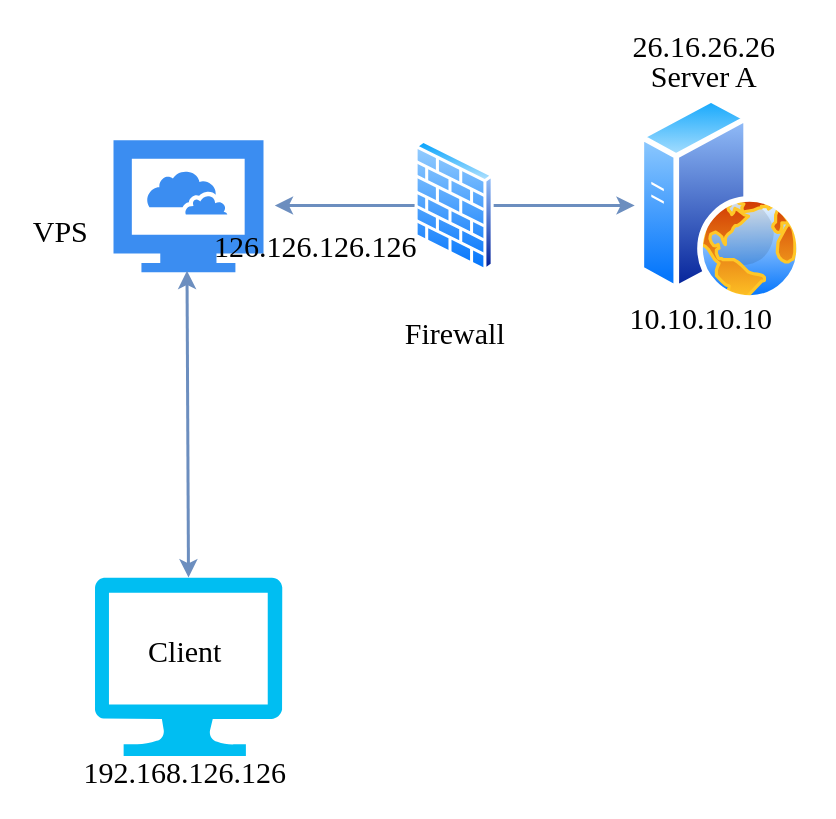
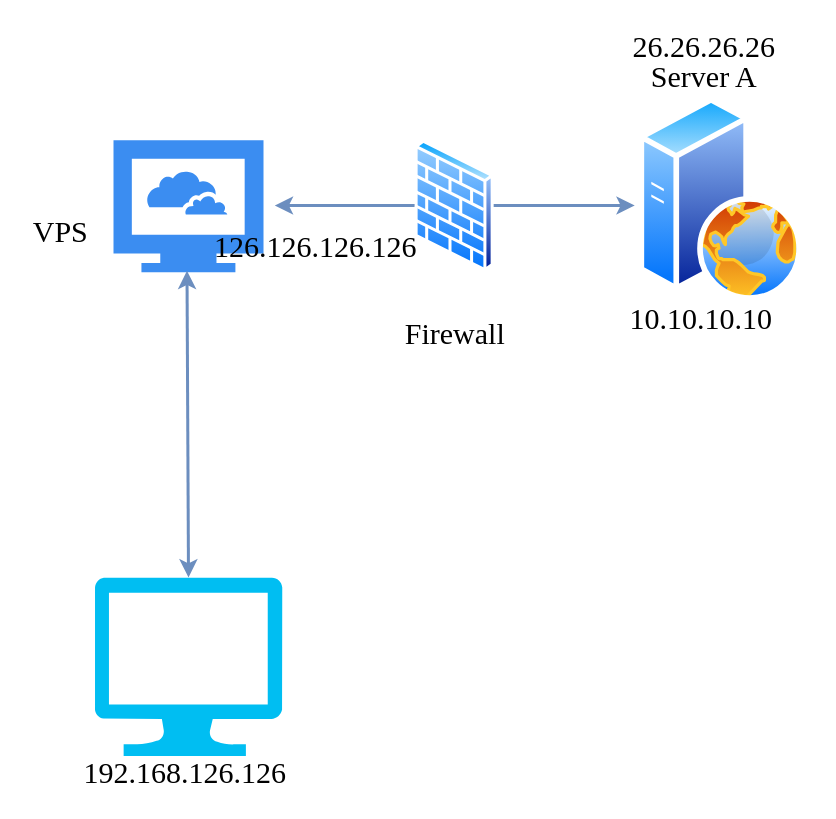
- <mxCell id="15" value="26.16.26.26" style="text;html=1;strokeColor=none;fillColor=none;align=center;verticalAlign=middle;whiteSpace=wrap;rounded=0;fontFamily=Times New Roman;fontSize=20;" vertex="1" parent="1"><mxGeometry x="449" y="20" width="40" height="20" as="geometry" /></mxCell>
+ <mxCell id="15" value="26.26.26.26" style="text;html=1;strokeColor=none;fillColor=none;align=center;verticalAlign=middle;whiteSpace=wrap;rounded=0;fontFamily=Times New Roman;fontSize=20;" vertex="1" parent="1"><mxGeometry x="449" y="20" width="40" height="20" as="geometry" /></mxCell>
- <mxCell id="13" value="Client&lt;br&gt;" style="text;html=1;strokeColor=none;fillColor=none;align=center;verticalAlign=middle;whiteSpace=wrap;rounded=0;fontFamily=Times New Roman;fontSize=20;" vertex="1" parent="1"><mxGeometry x="102.5" y="423" width="40" height="20" as="geometry" /></mxCell>
